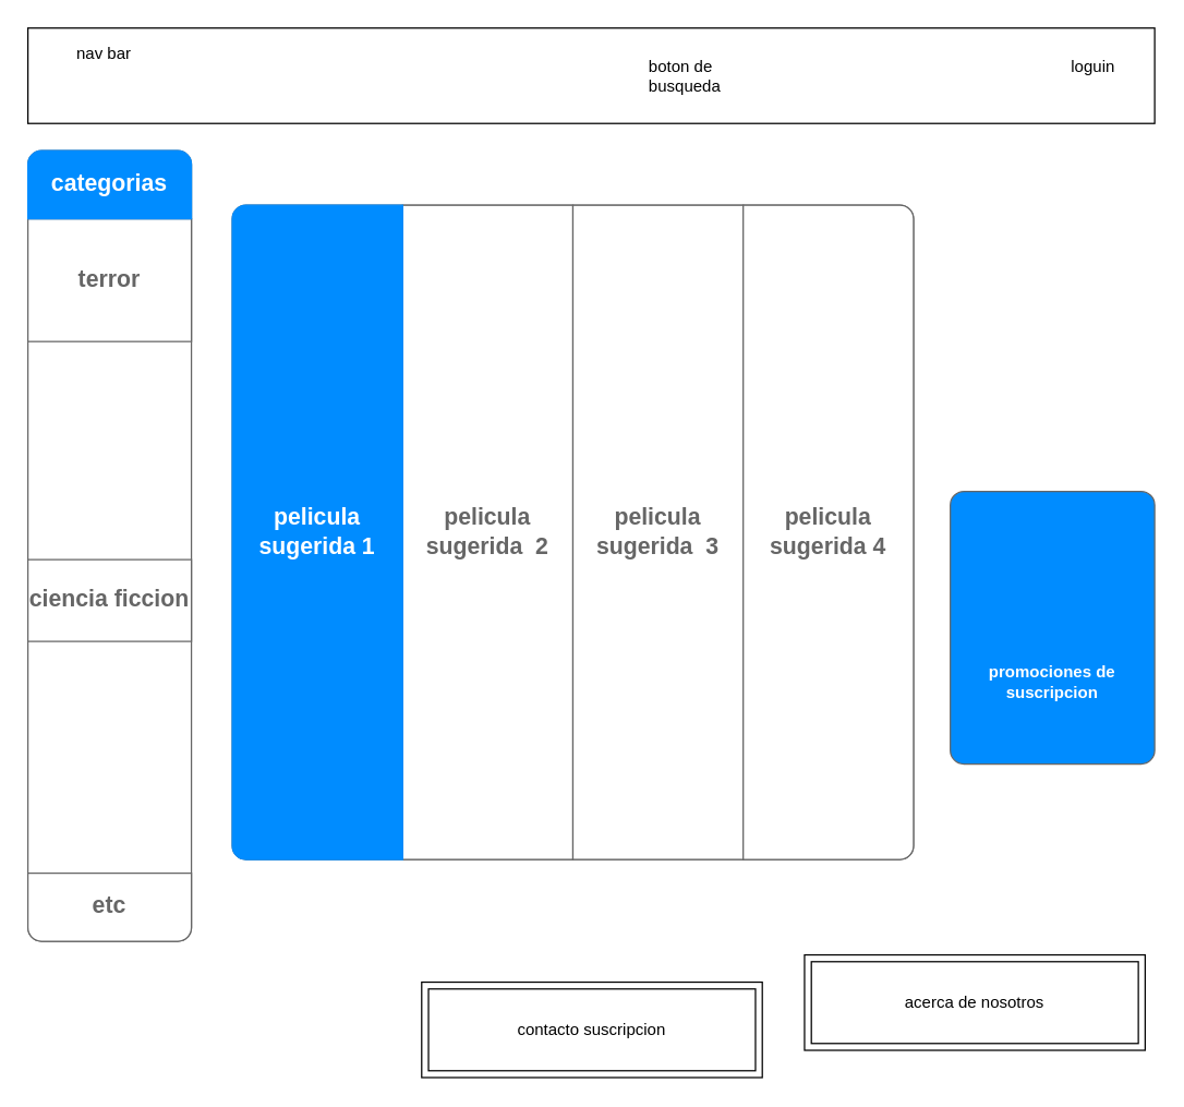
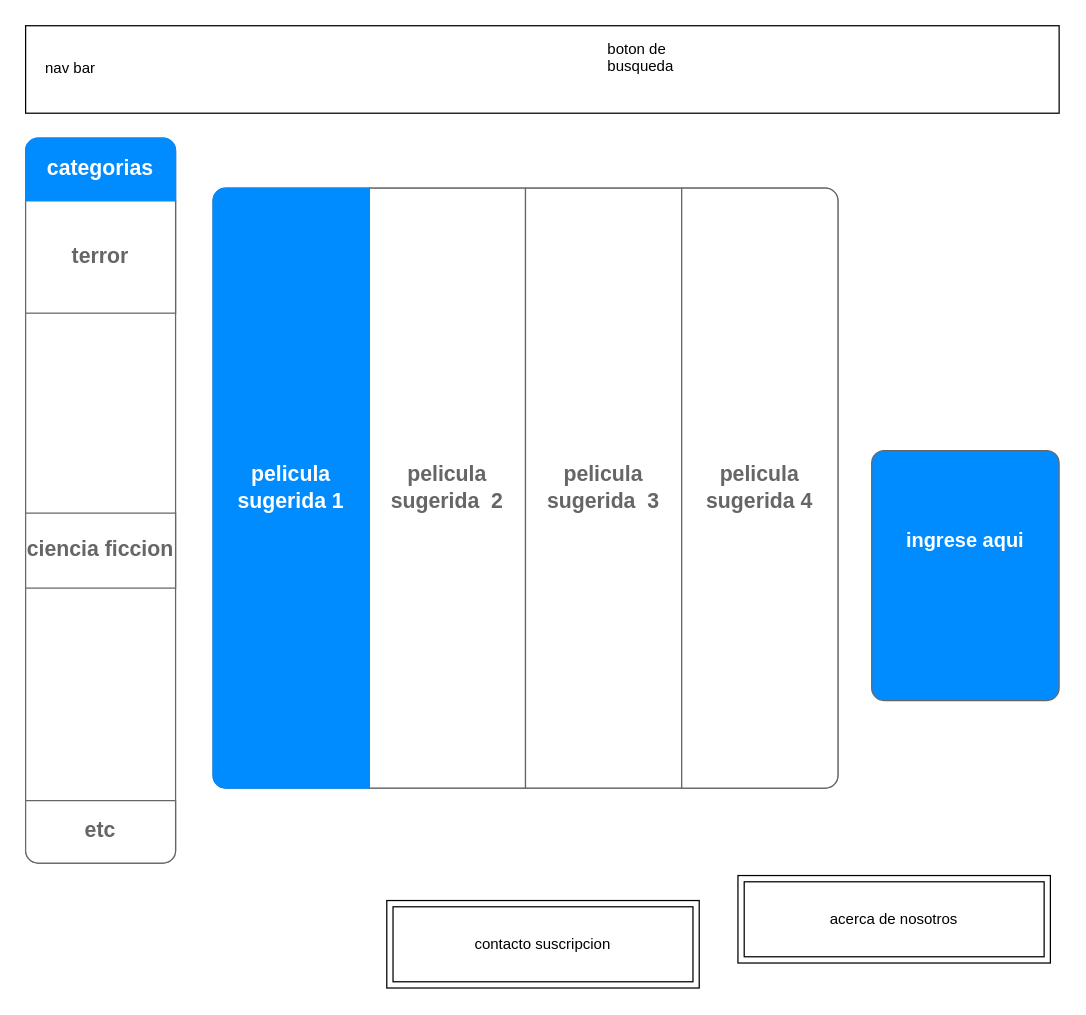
- <mxCell id="4" value="nav bar" style="text;strokeColor=none;fillColor=none;spacingLeft=4;spacingRight=4;overflow=hidden;rotatable=0;points=[[0,0.5],[1,0.5]];portConstraint=eastwest;fontSize=12;whiteSpace=wrap;html=1;" vertex="1" parent="1"><mxGeometry x="50" y="25" width="90" height="30" as="geometry" /></mxCell>
+ <mxCell id="4" value="nav bar" style="text;strokeColor=none;fillColor=none;spacingLeft=4;spacingRight=4;overflow=hidden;rotatable=0;points=[[0,0.5],[1,0.5]];portConstraint=eastwest;fontSize=12;whiteSpace=wrap;html=1;" vertex="1" parent="1"><mxGeometry x="30" y="40" width="90" height="30" as="geometry" /></mxCell>
- <mxCell id="5" value="loguin" style="text;strokeColor=none;fillColor=none;spacingLeft=4;spacingRight=4;overflow=hidden;rotatable=0;points=[[0,0.5],[1,0.5]];portConstraint=eastwest;fontSize=12;whiteSpace=wrap;html=1;" vertex="1" parent="1"><mxGeometry x="780" y="35" width="60" height="30" as="geometry" /></mxCell>
- <mxCell id="3" value="boton de busqueda&lt;br&gt;" style="text;strokeColor=none;fillColor=none;spacingLeft=4;spacingRight=4;overflow=hidden;rotatable=0;points=[[0,0.5],[1,0.5]];portConstraint=eastwest;fontSize=12;whiteSpace=wrap;html=1;" vertex="1" parent="1"><mxGeometry x="470" y="35" width="100" height="40" as="geometry" /></mxCell>
+ <mxCell id="3" value="boton de busqueda&lt;br&gt;" style="text;strokeColor=none;fillColor=none;spacingLeft=4;spacingRight=4;overflow=hidden;rotatable=0;points=[[0,0.5],[1,0.5]];portConstraint=eastwest;fontSize=12;whiteSpace=wrap;html=1;" vertex="1" parent="1"><mxGeometry x="480" y="25" width="100" height="40" as="geometry" /></mxCell>
+ <mxCell id="14" value="ingrese aqui" style="strokeWidth=1;shadow=0;dashed=0;align=center;html=1;shape=mxgraph.mockup.anchor;fontSize=16;fontColor=#ffffff;fontStyle=1;whiteSpace=wrap;" vertex="1" parent="13"><mxGeometry y="32" width="150" height="80" as="geometry" /></mxCell>
- <mxCell id="15" value="promociones de suscripcion" style="strokeWidth=1;shadow=0;dashed=0;align=center;html=1;shape=mxgraph.mockup.anchor;fontSize=12;fontColor=#ffffff;fontStyle=1;whiteSpace=wrap;" vertex="1" parent="13"><mxGeometry y="120" width="150" height="40" as="geometry" /></mxCell>
